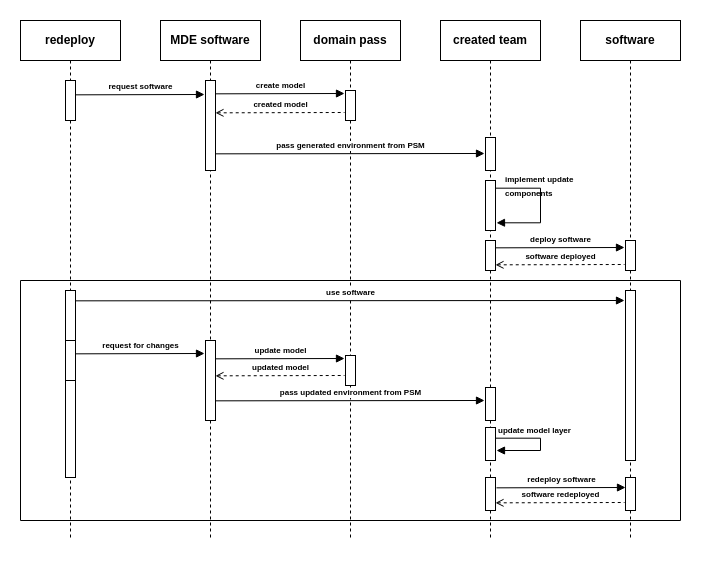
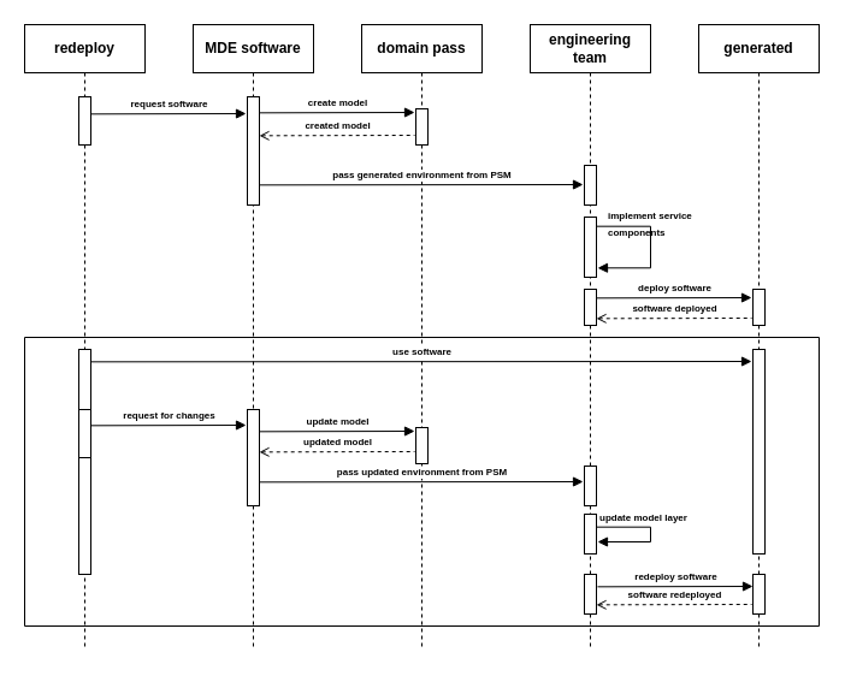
- <mxCell id="9" value="&lt;b&gt;created team&lt;/b&gt;" style="shape=umlLifeline;perimeter=lifelinePerimeter;whiteSpace=wrap;html=1;container=1;collapsible=0;recursiveResize=0;outlineConnect=0;" vertex="1" parent="1"><mxGeometry x="440" y="20" width="100" height="520" as="geometry" /></mxCell>
+ <mxCell id="9" value="&lt;b&gt;engineering team&lt;/b&gt;" style="shape=umlLifeline;perimeter=lifelinePerimeter;whiteSpace=wrap;html=1;container=1;collapsible=0;recursiveResize=0;outlineConnect=0;" vertex="1" parent="1"><mxGeometry x="440" y="20" width="100" height="520" as="geometry" /></mxCell>
- <mxCell id="10" value="&lt;b&gt;software&lt;/b&gt;" style="shape=umlLifeline;perimeter=lifelinePerimeter;whiteSpace=wrap;html=1;container=1;collapsible=0;recursiveResize=0;outlineConnect=0;" vertex="1" parent="1"><mxGeometry x="580" y="20" width="100" height="520" as="geometry" /></mxCell>
+ <mxCell id="10" value="&lt;b&gt;generated&lt;/b&gt;" style="shape=umlLifeline;perimeter=lifelinePerimeter;whiteSpace=wrap;html=1;container=1;collapsible=0;recursiveResize=0;outlineConnect=0;" vertex="1" parent="1"><mxGeometry x="580" y="20" width="100" height="520" as="geometry" /></mxCell>
- <mxCell id="19" value="&lt;b style=&quot;font-size: 8px;&quot;&gt;implement update&lt;br&gt;components&lt;/b&gt;" style="text;html=1;align=left;verticalAlign=middle;resizable=0;points=[];autosize=1;strokeColor=none;fillColor=none;fontSize=11;" vertex="1" parent="1"><mxGeometry x="503" y="165" width="90" height="40" as="geometry" /></mxCell>
+ <mxCell id="19" value="&lt;b style=&quot;font-size: 8px;&quot;&gt;implement service&lt;br&gt;components&lt;/b&gt;" style="text;html=1;align=left;verticalAlign=middle;resizable=0;points=[];autosize=1;strokeColor=none;fillColor=none;fontSize=11;" vertex="1" parent="1"><mxGeometry x="503" y="165" width="90" height="40" as="geometry" /></mxCell>
